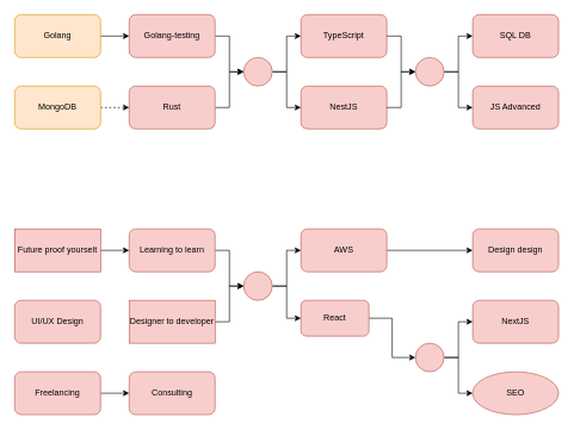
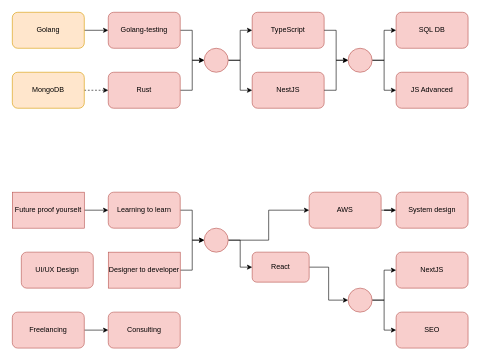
- <mxCell id="6" value="AWS" style="rounded=1;whiteSpace=wrap;html=1;fillColor=#f8cecc;strokeColor=#b85450;" parent="1" vertex="1"><mxGeometry x="420" y="320" width="120" height="60" as="geometry" /></mxCell>
+ <mxCell id="6" value="AWS" style="rounded=1;whiteSpace=wrap;html=1;fillColor=#f8cecc;strokeColor=#b85450;" parent="1" vertex="1"><mxGeometry x="515" y="320" width="120" height="60" as="geometry" /></mxCell>
- <mxCell id="21" value="Design design" style="rounded=1;whiteSpace=wrap;html=1;fillColor=#f8cecc;strokeColor=#b85450;" parent="1" vertex="1"><mxGeometry x="660" y="320" width="120" height="60" as="geometry" /></mxCell>
+ <mxCell id="21" value="System design" style="rounded=1;whiteSpace=wrap;html=1;fillColor=#f8cecc;strokeColor=#b85450;" parent="1" vertex="1"><mxGeometry x="660" y="320" width="120" height="60" as="geometry" /></mxCell>
- <mxCell id="10" value="UI/UX Design" style="rounded=1;whiteSpace=wrap;html=1;fillColor=#f8cecc;strokeColor=#b85450;" parent="1" vertex="1"><mxGeometry x="20" y="420" width="120" height="60" as="geometry" /></mxCell>
+ <mxCell id="10" value="UI/UX Design" style="rounded=1;whiteSpace=wrap;html=1;fillColor=#f8cecc;strokeColor=#b85450;" parent="1" vertex="1"><mxGeometry x="35" y="420" width="120" height="60" as="geometry" /></mxCell>
- <mxCell id="15" value="SEO" style="ellipse;whiteSpace=wrap;html=1;fillColor=#f8cecc;strokeColor=#b85450;" parent="1" vertex="1"><mxGeometry x="660" y="520" width="120" height="60" as="geometry" /></mxCell>
+ <mxCell id="15" value="SEO" style="rounded=1;whiteSpace=wrap;html=1;fillColor=#f8cecc;strokeColor=#b85450;" parent="1" vertex="1"><mxGeometry x="660" y="520" width="120" height="60" as="geometry" /></mxCell>
